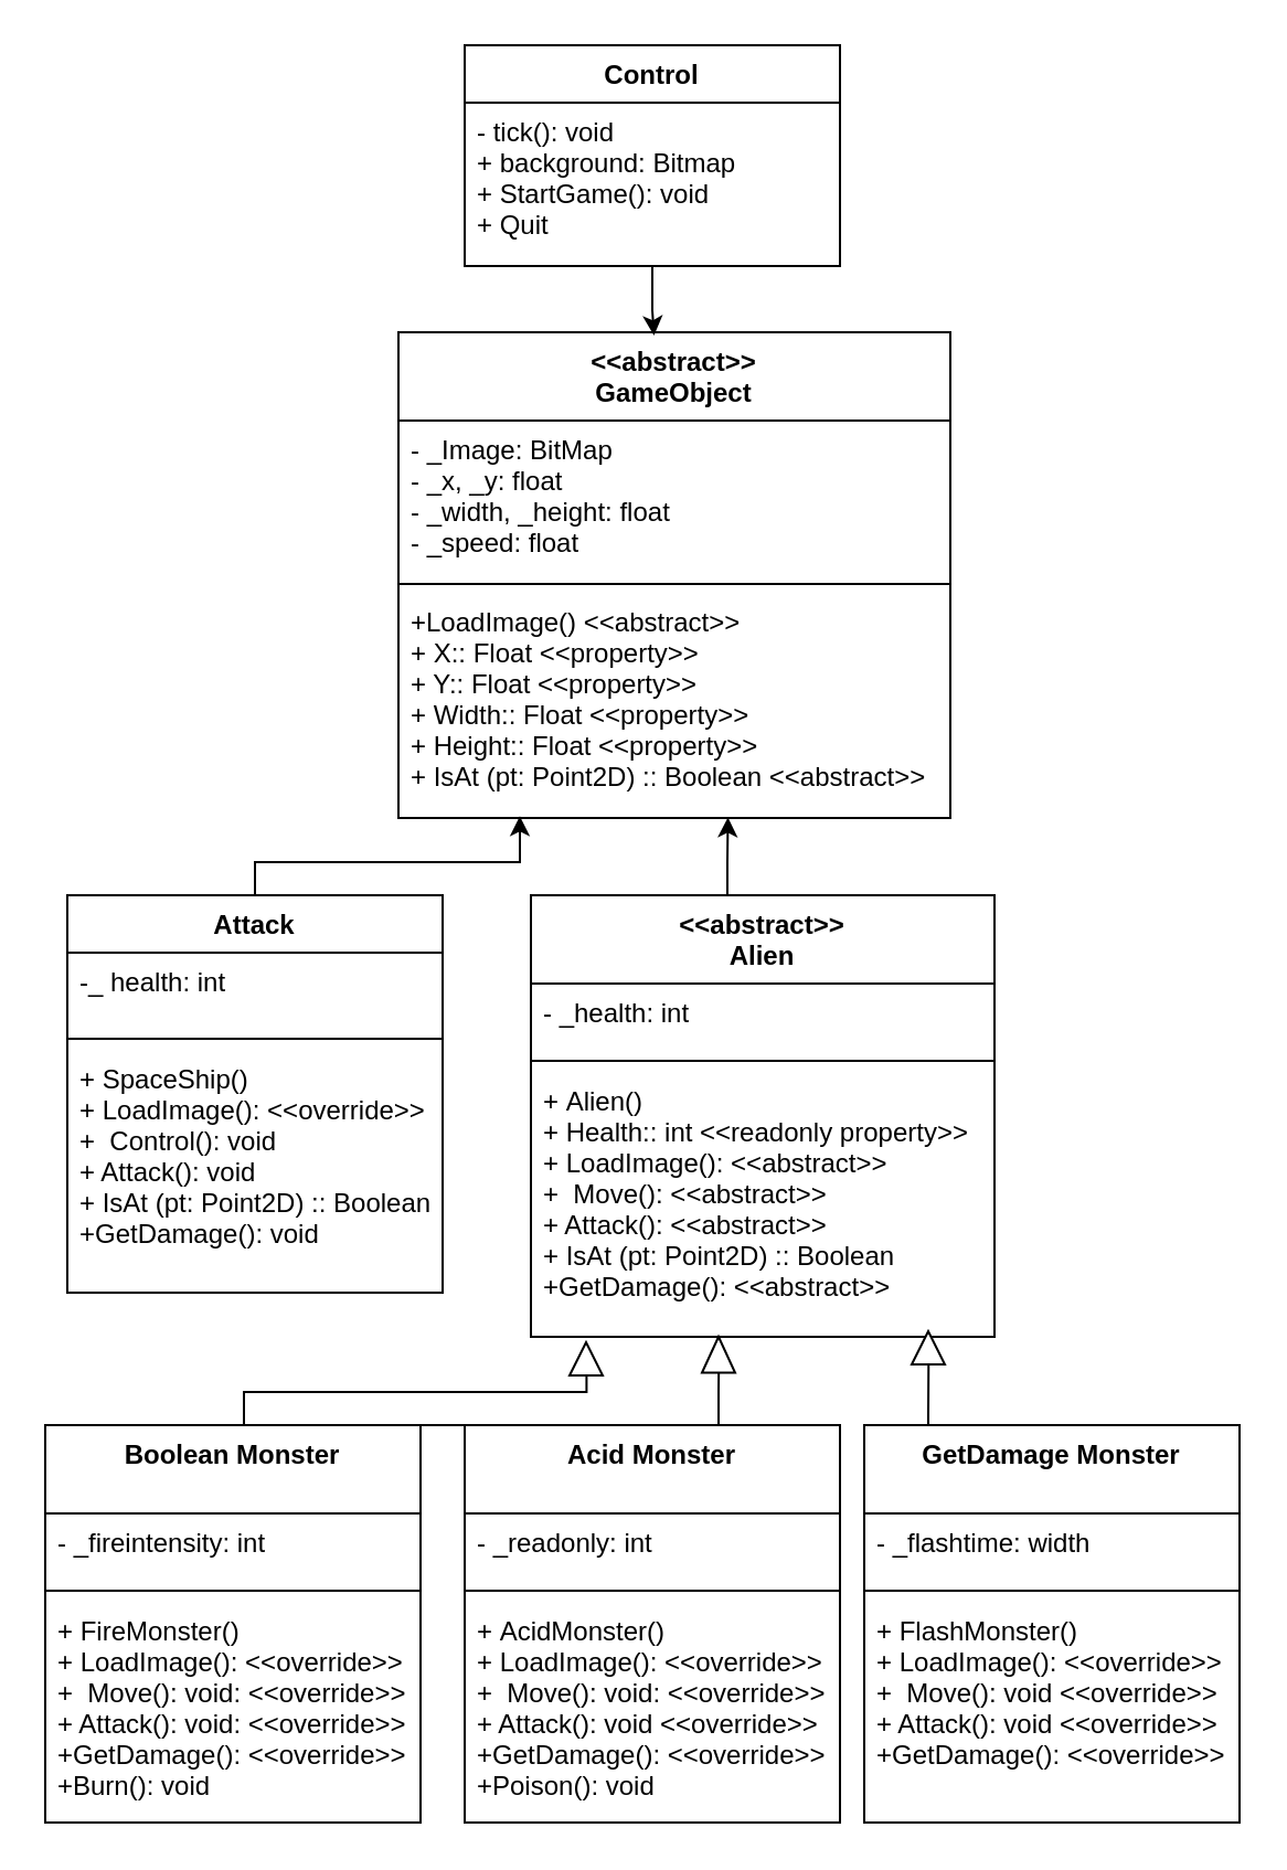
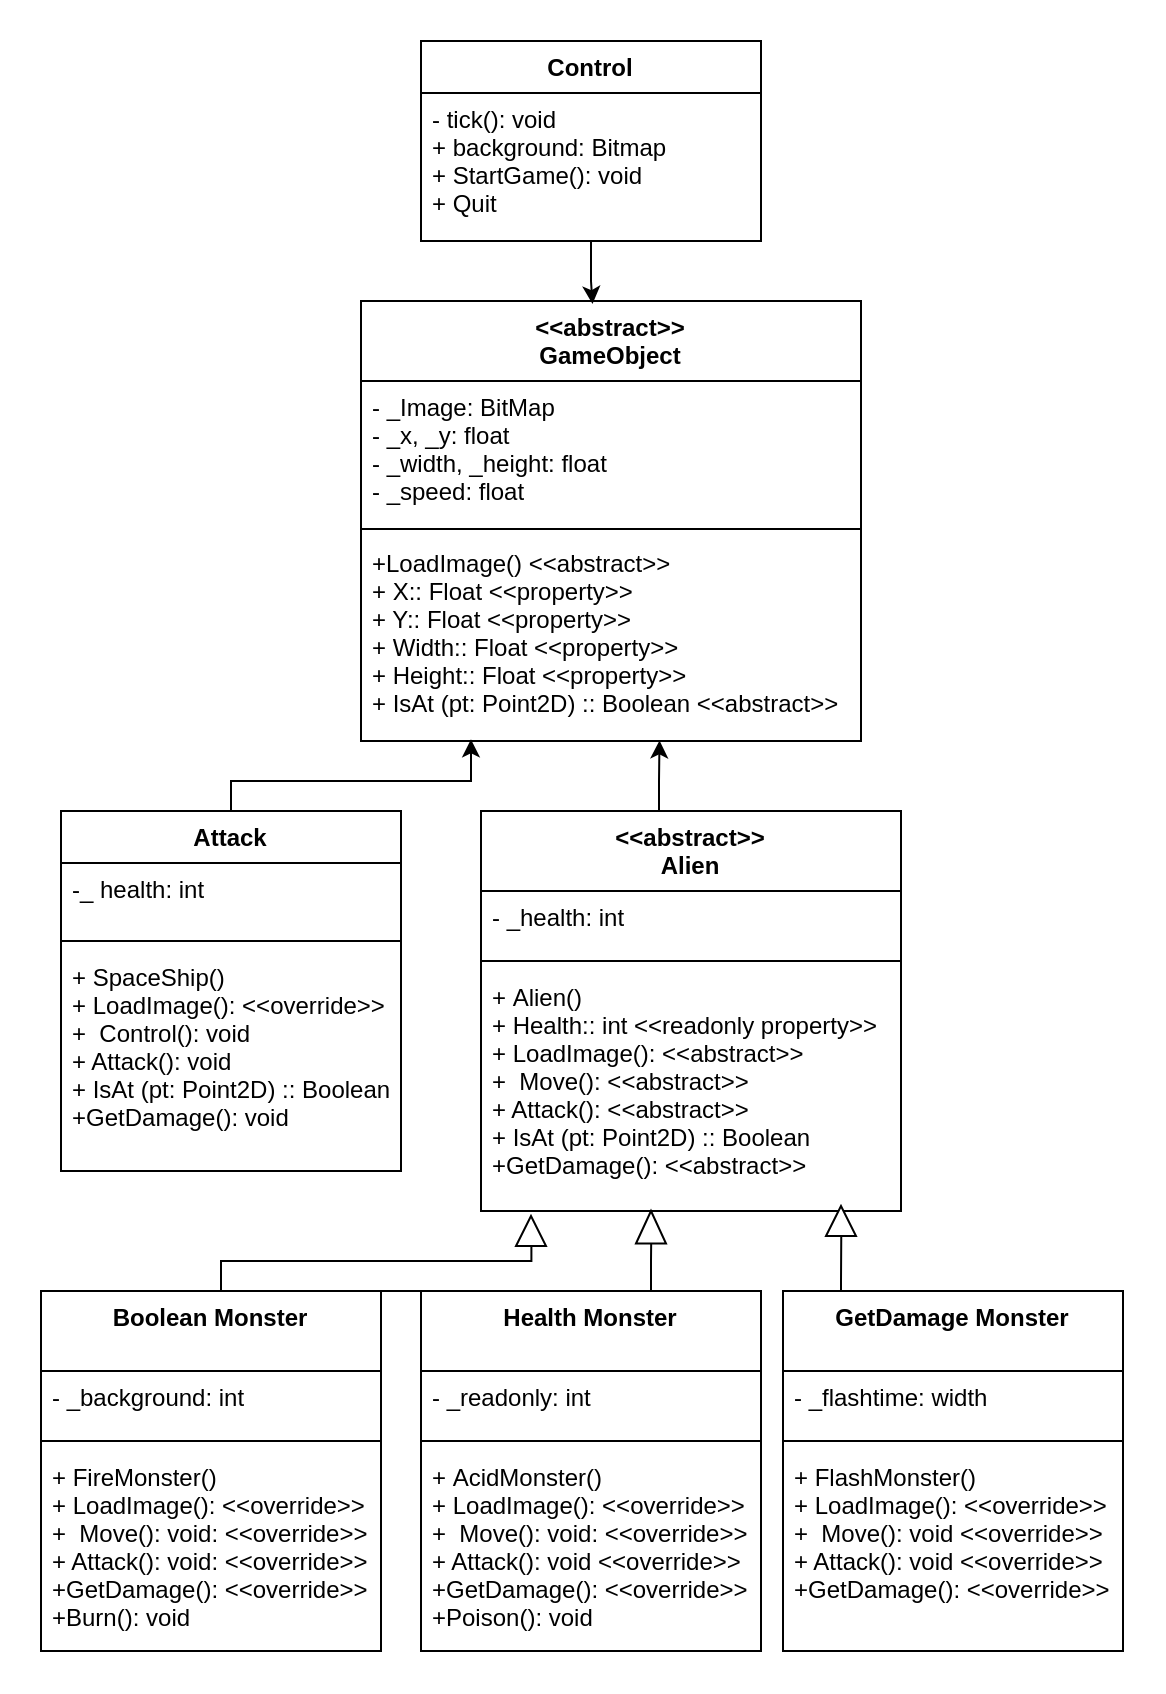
- <mxCell id="14" value="Acid Monster" style="swimlane;fontStyle=1;align=center;verticalAlign=top;childLayout=stackLayout;horizontal=1;startSize=40;horizontalStack=0;resizeParent=1;resizeLast=0;collapsible=1;marginBottom=0;rounded=0;shadow=0;strokeWidth=1;" parent="1" vertex="1"><mxGeometry x="210" y="645" width="170" height="180" as="geometry"><mxRectangle x="230" y="140" width="160" height="26" as="alternateBounds" /></mxGeometry></mxCell>
+ <mxCell id="14" value="Health Monster" style="swimlane;fontStyle=1;align=center;verticalAlign=top;childLayout=stackLayout;horizontal=1;startSize=40;horizontalStack=0;resizeParent=1;resizeLast=0;collapsible=1;marginBottom=0;rounded=0;shadow=0;strokeWidth=1;" parent="1" vertex="1"><mxGeometry x="210" y="645" width="170" height="180" as="geometry"><mxRectangle x="230" y="140" width="160" height="26" as="alternateBounds" /></mxGeometry></mxCell>
- <mxCell id="23" value="- _fireintensity: int  " style="text;align=left;verticalAlign=top;spacingLeft=4;spacingRight=4;overflow=hidden;rotatable=0;points=[[0,0.5],[1,0.5]];portConstraint=eastwest;" parent="22" vertex="1"><mxGeometry y="40" width="170" height="30" as="geometry" /></mxCell>
+ <mxCell id="23" value="- _background: int  " style="text;align=left;verticalAlign=top;spacingLeft=4;spacingRight=4;overflow=hidden;rotatable=0;points=[[0,0.5],[1,0.5]];portConstraint=eastwest;" parent="22" vertex="1"><mxGeometry y="40" width="170" height="30" as="geometry" /></mxCell>
